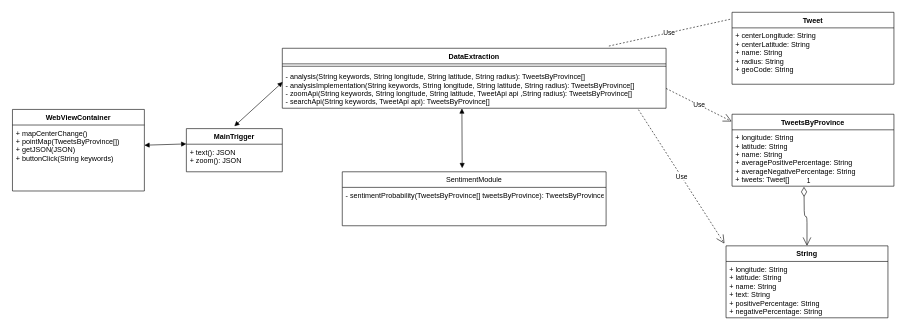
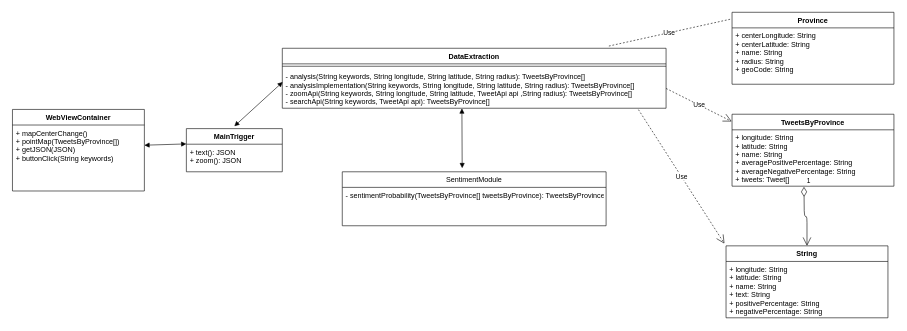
- <mxCell id="7" value="Tweet" style="swimlane;fontStyle=1;align=center;verticalAlign=top;childLayout=stackLayout;horizontal=1;startSize=26;horizontalStack=0;resizeParent=1;resizeParentMax=0;resizeLast=0;collapsible=1;marginBottom=0;" parent="1" vertex="1"><mxGeometry x="1220" y="20" width="270" height="120" as="geometry" /></mxCell>
+ <mxCell id="7" value="Province" style="swimlane;fontStyle=1;align=center;verticalAlign=top;childLayout=stackLayout;horizontal=1;startSize=26;horizontalStack=0;resizeParent=1;resizeParentMax=0;resizeLast=0;collapsible=1;marginBottom=0;" parent="1" vertex="1"><mxGeometry x="1220" y="20" width="270" height="120" as="geometry" /></mxCell>
